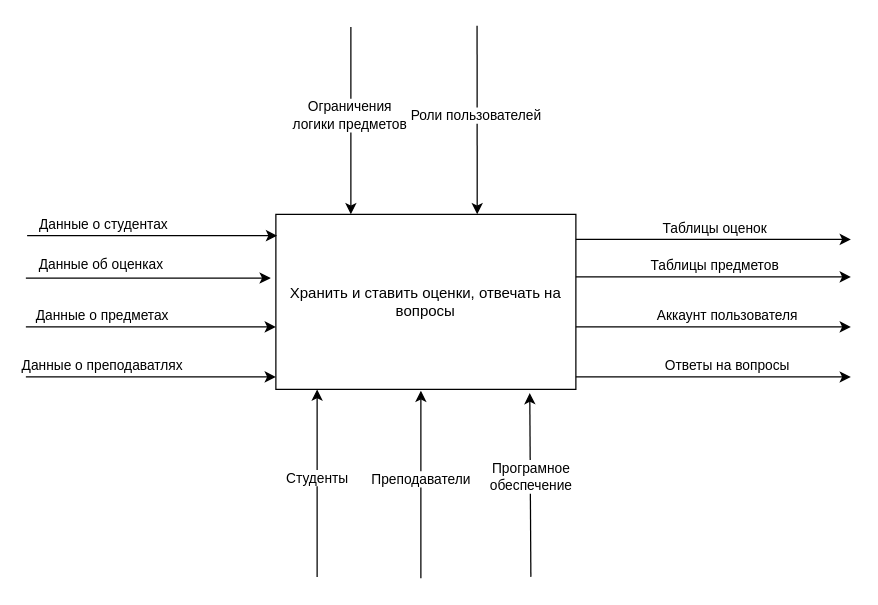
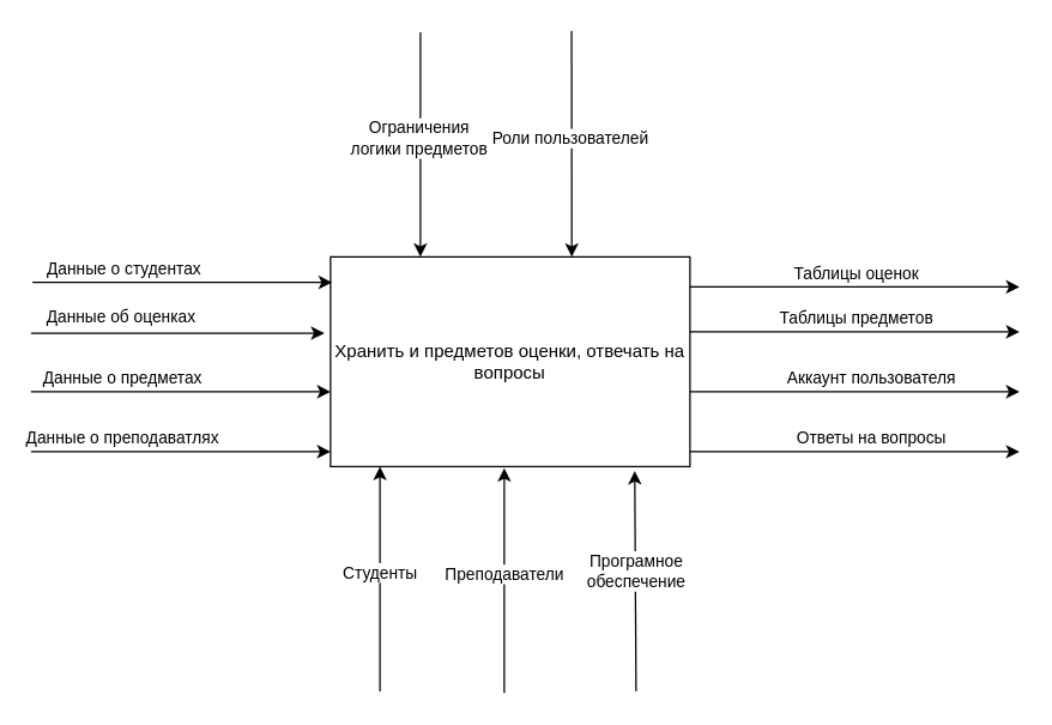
- <mxCell id="2" value="Хранить и ставить оценки, отвечать на вопросы" style="rounded=0;whiteSpace=wrap;html=1;" parent="1" vertex="1"><mxGeometry x="220" y="171" width="240" height="140" as="geometry" /></mxCell>
+ <mxCell id="2" value="Хранить и предметов оценки, отвечать на вопросы" style="rounded=0;whiteSpace=wrap;html=1;" parent="1" vertex="1"><mxGeometry x="220" y="171" width="240" height="140" as="geometry" /></mxCell>
